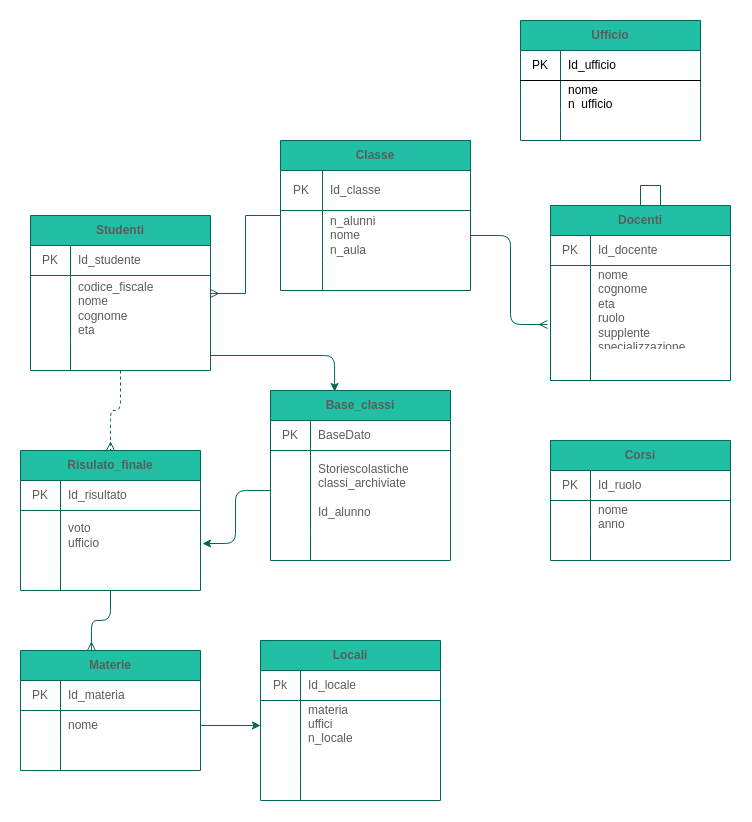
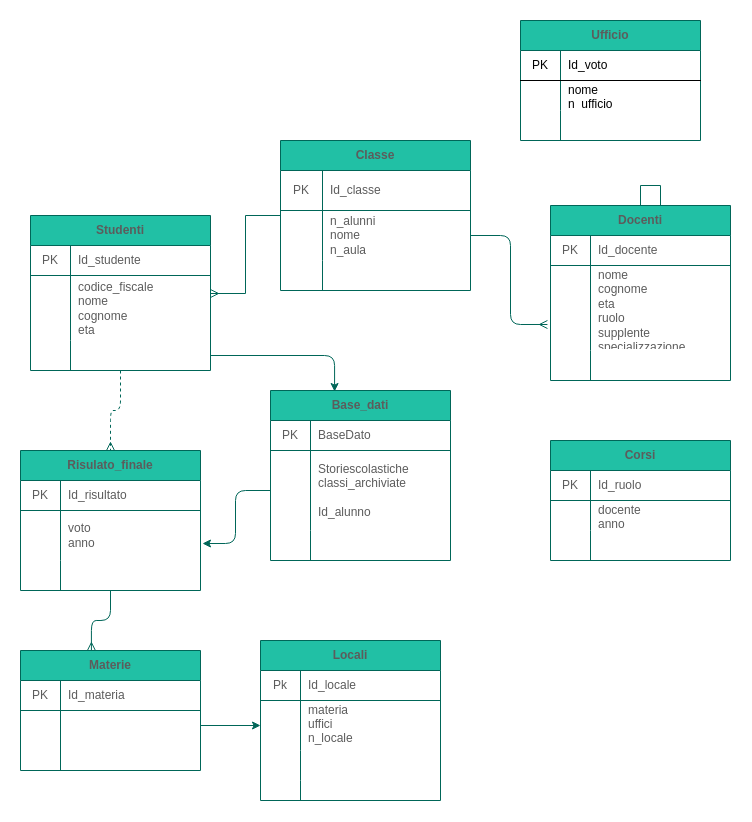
- <mxCell id="94" value="Id_ufficio" style="shape=partialRectangle;html=1;whiteSpace=wrap;connectable=0;fillColor=none;top=0;left=0;bottom=0;right=0;align=left;spacingLeft=6;overflow=hidden;" vertex="1" parent="92"><mxGeometry x="40" width="140" height="30" as="geometry" /></mxCell>
+ <mxCell id="94" value="Id_voto" style="shape=partialRectangle;html=1;whiteSpace=wrap;connectable=0;fillColor=none;top=0;left=0;bottom=0;right=0;align=left;spacingLeft=6;overflow=hidden;" vertex="1" parent="92"><mxGeometry x="40" width="140" height="30" as="geometry" /></mxCell>
- <mxCell id="13" value="&lt;font style=&quot;vertical-align: inherit&quot;&gt;&lt;font style=&quot;vertical-align: inherit&quot;&gt;Base_classi&lt;/font&gt;&lt;/font&gt;" style="shape=table;html=1;whiteSpace=wrap;startSize=30;container=1;collapsible=0;childLayout=tableLayout;fixedRows=1;rowLines=0;fontStyle=1;align=center;fillColor=#21C0A5;strokeColor=#006658;fontColor=#5C5C5C;" vertex="1" parent="1"><mxGeometry x="270" y="390" width="180" height="170" as="geometry" /></mxCell>
+ <mxCell id="13" value="&lt;font style=&quot;vertical-align: inherit&quot;&gt;&lt;font style=&quot;vertical-align: inherit&quot;&gt;Base_dati&lt;/font&gt;&lt;/font&gt;" style="shape=table;html=1;whiteSpace=wrap;startSize=30;container=1;collapsible=0;childLayout=tableLayout;fixedRows=1;rowLines=0;fontStyle=1;align=center;fillColor=#21C0A5;strokeColor=#006658;fontColor=#5C5C5C;" vertex="1" parent="1"><mxGeometry x="270" y="390" width="180" height="170" as="geometry" /></mxCell>
- <mxCell id="75" value="&lt;font style=&quot;vertical-align: inherit&quot;&gt;&lt;font style=&quot;vertical-align: inherit&quot;&gt;nome&lt;br&gt;anno&lt;br&gt;&lt;/font&gt;&lt;/font&gt;" style="shape=partialRectangle;html=1;whiteSpace=wrap;connectable=0;fillColor=none;top=0;left=0;bottom=0;right=0;align=left;spacingLeft=6;overflow=hidden;strokeColor=#006658;fontColor=#5C5C5C;" vertex="1" parent="73"><mxGeometry x="40" width="140" height="30" as="geometry" /></mxCell>
+ <mxCell id="75" value="&lt;font style=&quot;vertical-align: inherit&quot;&gt;&lt;font style=&quot;vertical-align: inherit&quot;&gt;docente&lt;br&gt;anno&lt;br&gt;&lt;/font&gt;&lt;/font&gt;" style="shape=partialRectangle;html=1;whiteSpace=wrap;connectable=0;fillColor=none;top=0;left=0;bottom=0;right=0;align=left;spacingLeft=6;overflow=hidden;strokeColor=#006658;fontColor=#5C5C5C;" vertex="1" parent="73"><mxGeometry x="40" width="140" height="30" as="geometry" /></mxCell>
- <mxCell id="65" value="&lt;font style=&quot;vertical-align: inherit&quot;&gt;&lt;font style=&quot;vertical-align: inherit&quot;&gt;voto&lt;br&gt;ufficio&lt;br&gt;&lt;/font&gt;&lt;/font&gt;" style="shape=partialRectangle;html=1;whiteSpace=wrap;connectable=0;fillColor=none;top=0;left=0;bottom=0;right=0;align=left;spacingLeft=6;overflow=hidden;strokeColor=#006658;fontColor=#5C5C5C;" vertex="1" parent="63"><mxGeometry x="40" width="140" height="50" as="geometry" /></mxCell>
+ <mxCell id="65" value="&lt;font style=&quot;vertical-align: inherit&quot;&gt;&lt;font style=&quot;vertical-align: inherit&quot;&gt;voto&lt;br&gt;anno&lt;br&gt;&lt;/font&gt;&lt;/font&gt;" style="shape=partialRectangle;html=1;whiteSpace=wrap;connectable=0;fillColor=none;top=0;left=0;bottom=0;right=0;align=left;spacingLeft=6;overflow=hidden;strokeColor=#006658;fontColor=#5C5C5C;" vertex="1" parent="63"><mxGeometry x="40" width="140" height="50" as="geometry" /></mxCell>
- <mxCell id="85" value="&lt;font style=&quot;vertical-align: inherit&quot;&gt;&lt;font style=&quot;vertical-align: inherit&quot;&gt;nome&lt;/font&gt;&lt;/font&gt;" style="shape=partialRectangle;html=1;whiteSpace=wrap;connectable=0;fillColor=none;top=0;left=0;bottom=0;right=0;align=left;spacingLeft=6;overflow=hidden;strokeColor=#006658;fontColor=#5C5C5C;" vertex="1" parent="83"><mxGeometry x="40" width="140" height="30" as="geometry" /></mxCell>
